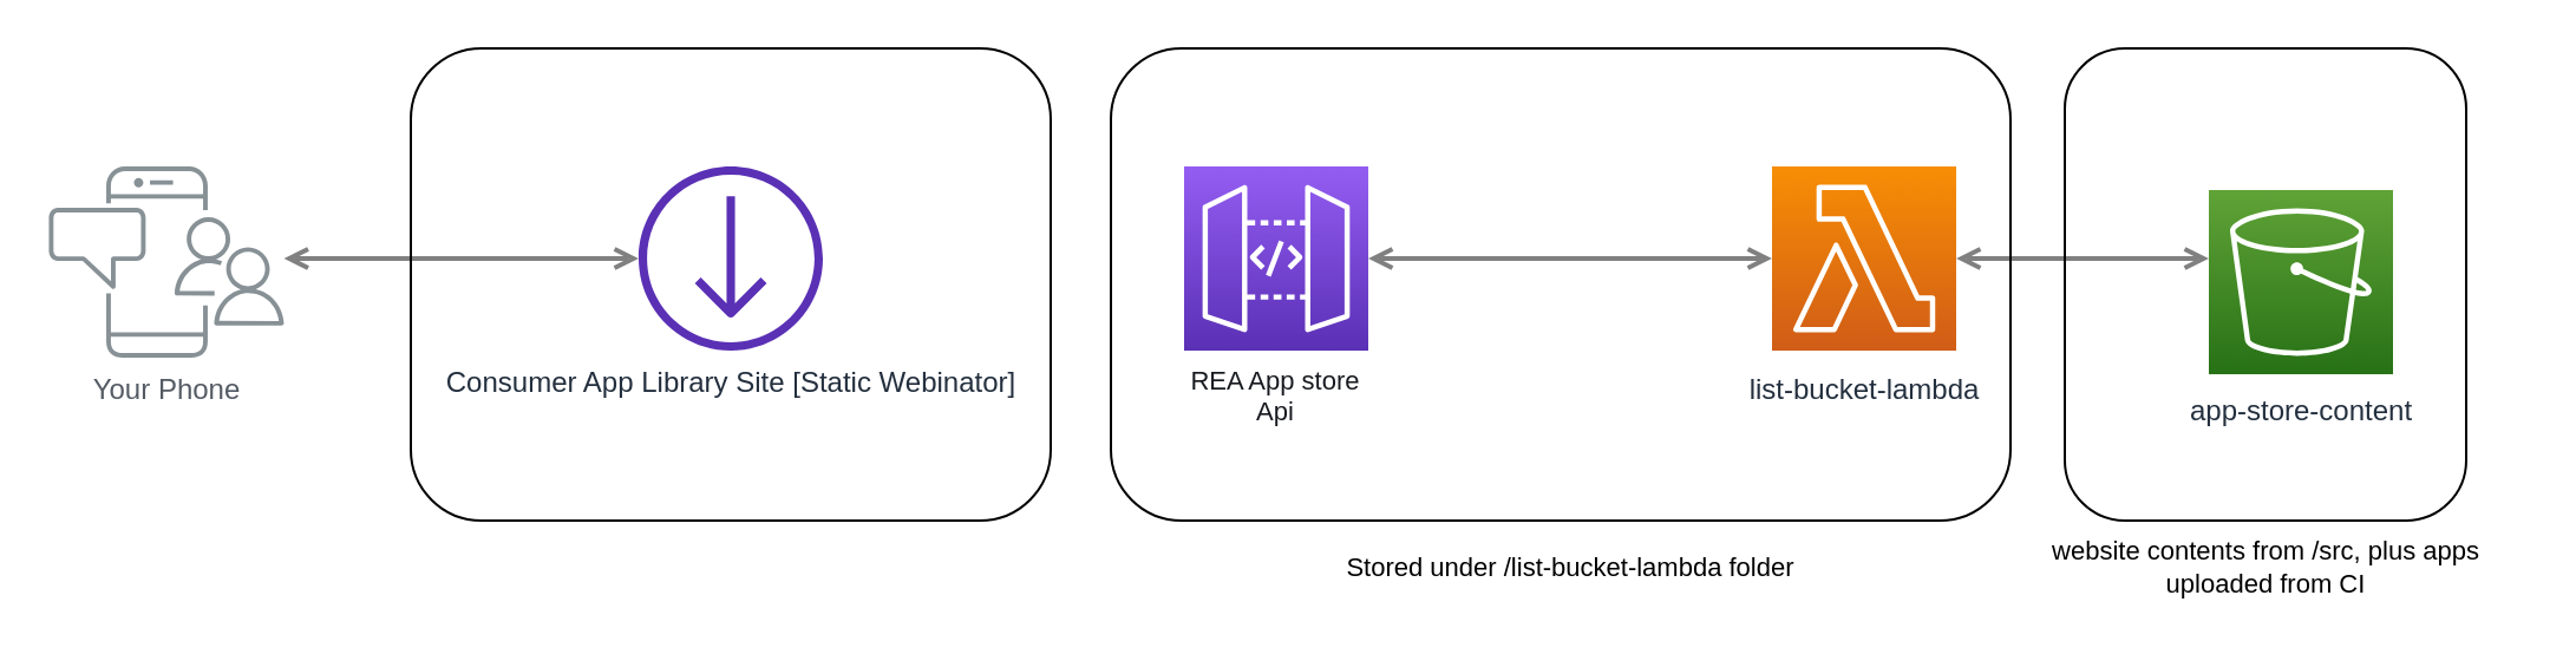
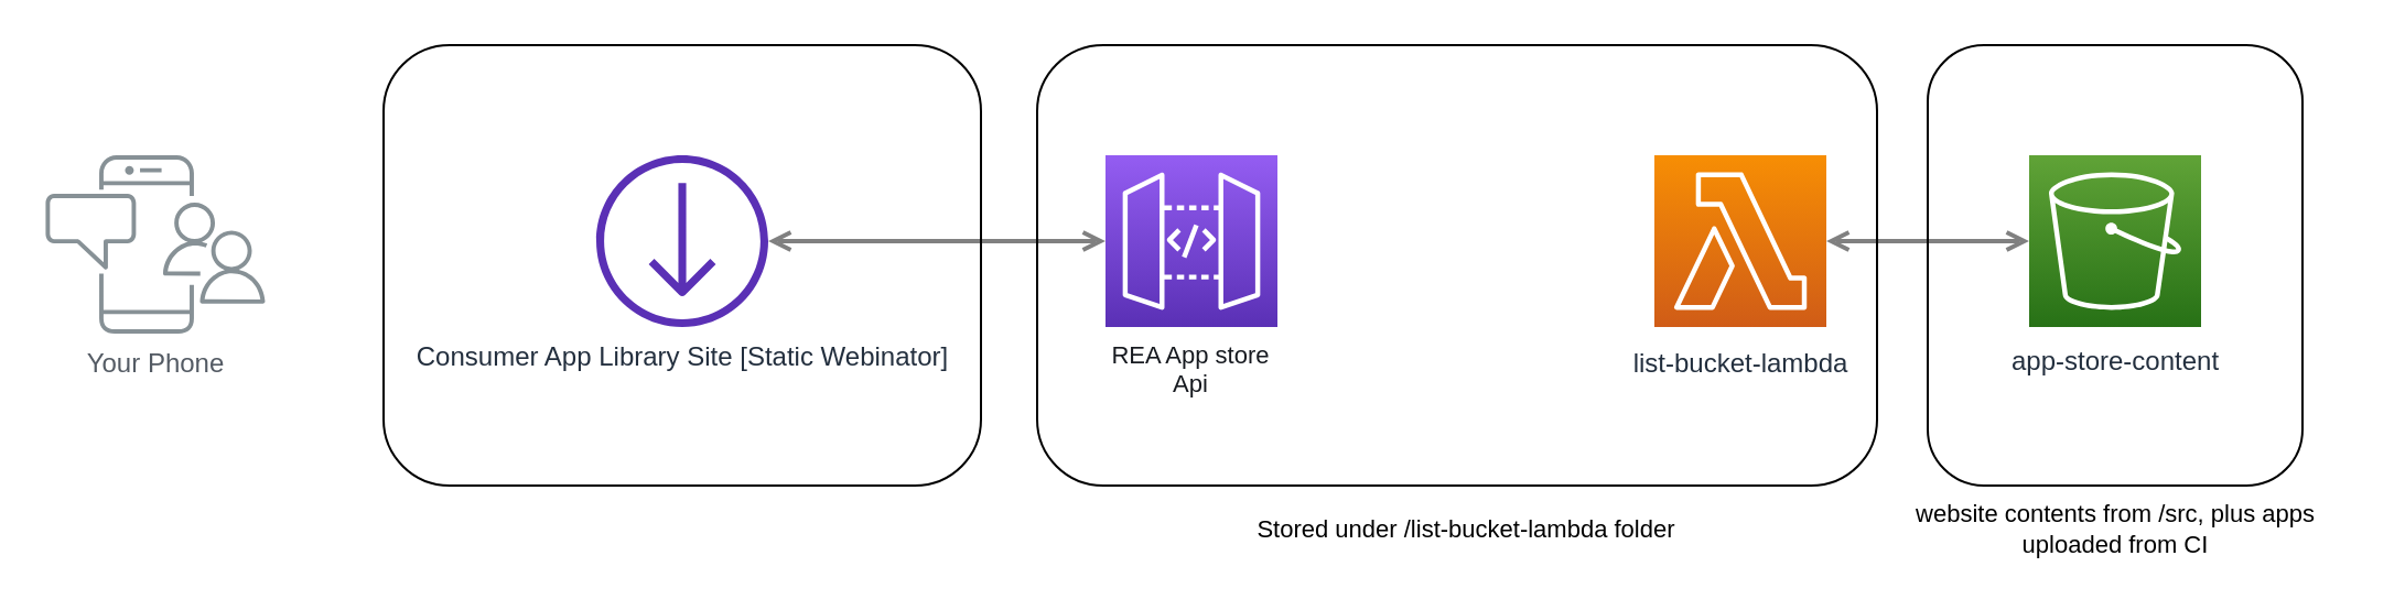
- <mxCell id="3" style="edgeStyle=orthogonalEdgeStyle;rounded=0;orthogonalLoop=1;jettySize=auto;html=1;startArrow=open;startFill=0;endArrow=open;endFill=0;strokeWidth=2;strokeColor=#808080;" parent="1" source="5" target="9" edge="1"><mxGeometry relative="1" as="geometry"><mxPoint x="220.285" y="101.676" as="sourcePoint" /><mxPoint x="290" y="70" as="targetPoint" /><Array as="points"><mxPoint x="140" y="109" /><mxPoint x="140" y="109" /></Array></mxGeometry></mxCell>
+ <mxCell id="10" style="edgeStyle=orthogonalEdgeStyle;rounded=0;orthogonalLoop=1;jettySize=auto;html=1;startArrow=open;startFill=0;endArrow=open;endFill=0;strokeWidth=2;strokeColor=#808080;" edge="1" parent="1" source="7" target="9"><mxGeometry relative="1" as="geometry"><mxPoint x="490" y="108.5" as="sourcePoint" /><mxPoint x="348" y="108.5" as="targetPoint" /><Array as="points" /></mxGeometry></mxCell>
- <mxCell id="4" style="edgeStyle=orthogonalEdgeStyle;rounded=0;orthogonalLoop=1;jettySize=auto;html=1;startArrow=open;startFill=0;endArrow=open;endFill=0;strokeWidth=2;strokeColor=#808080;" parent="1" source="6" target="7" edge="1"><mxGeometry relative="1" as="geometry"><mxPoint x="450.5" y="100.224" as="sourcePoint" /><mxPoint x="368.466" y="187.5" as="targetPoint" /><Array as="points"><mxPoint x="630" y="109" /><mxPoint x="630" y="109" /></Array></mxGeometry></mxCell>
- <mxCell id="8" value="&lt;div style=&quot;line-height: 18px; white-space: pre;&quot;&gt;&lt;span style=&quot;&quot;&gt;app-store-content&lt;/span&gt;&lt;/div&gt;" style="outlineConnect=0;fontColor=#232F3E;gradientColor=#60A337;gradientDirection=north;fillColor=#277116;strokeColor=#ffffff;dashed=0;verticalLabelPosition=bottom;verticalAlign=top;align=center;html=1;fontSize=12;fontStyle=0;aspect=fixed;shape=mxgraph.aws4.resourceIcon;resIcon=mxgraph.aws4.s3;labelBackgroundColor=#FFFFFF;fontFamily=Helvetica;" parent="1" vertex="1"><mxGeometry x="935" y="80" width="78" height="78" as="geometry" /></mxCell>
+ <mxCell id="8" value="&lt;div style=&quot;line-height: 18px; white-space: pre;&quot;&gt;&lt;span style=&quot;&quot;&gt;app-store-content&lt;/span&gt;&lt;/div&gt;" style="outlineConnect=0;fontColor=#232F3E;gradientColor=#60A337;gradientDirection=north;fillColor=#277116;strokeColor=#ffffff;dashed=0;verticalLabelPosition=bottom;verticalAlign=top;align=center;html=1;fontSize=12;fontStyle=0;aspect=fixed;shape=mxgraph.aws4.resourceIcon;resIcon=mxgraph.aws4.s3;labelBackgroundColor=#FFFFFF;fontFamily=Helvetica;" parent="1" vertex="1"><mxGeometry x="920" y="70" width="78" height="78" as="geometry" /></mxCell>
